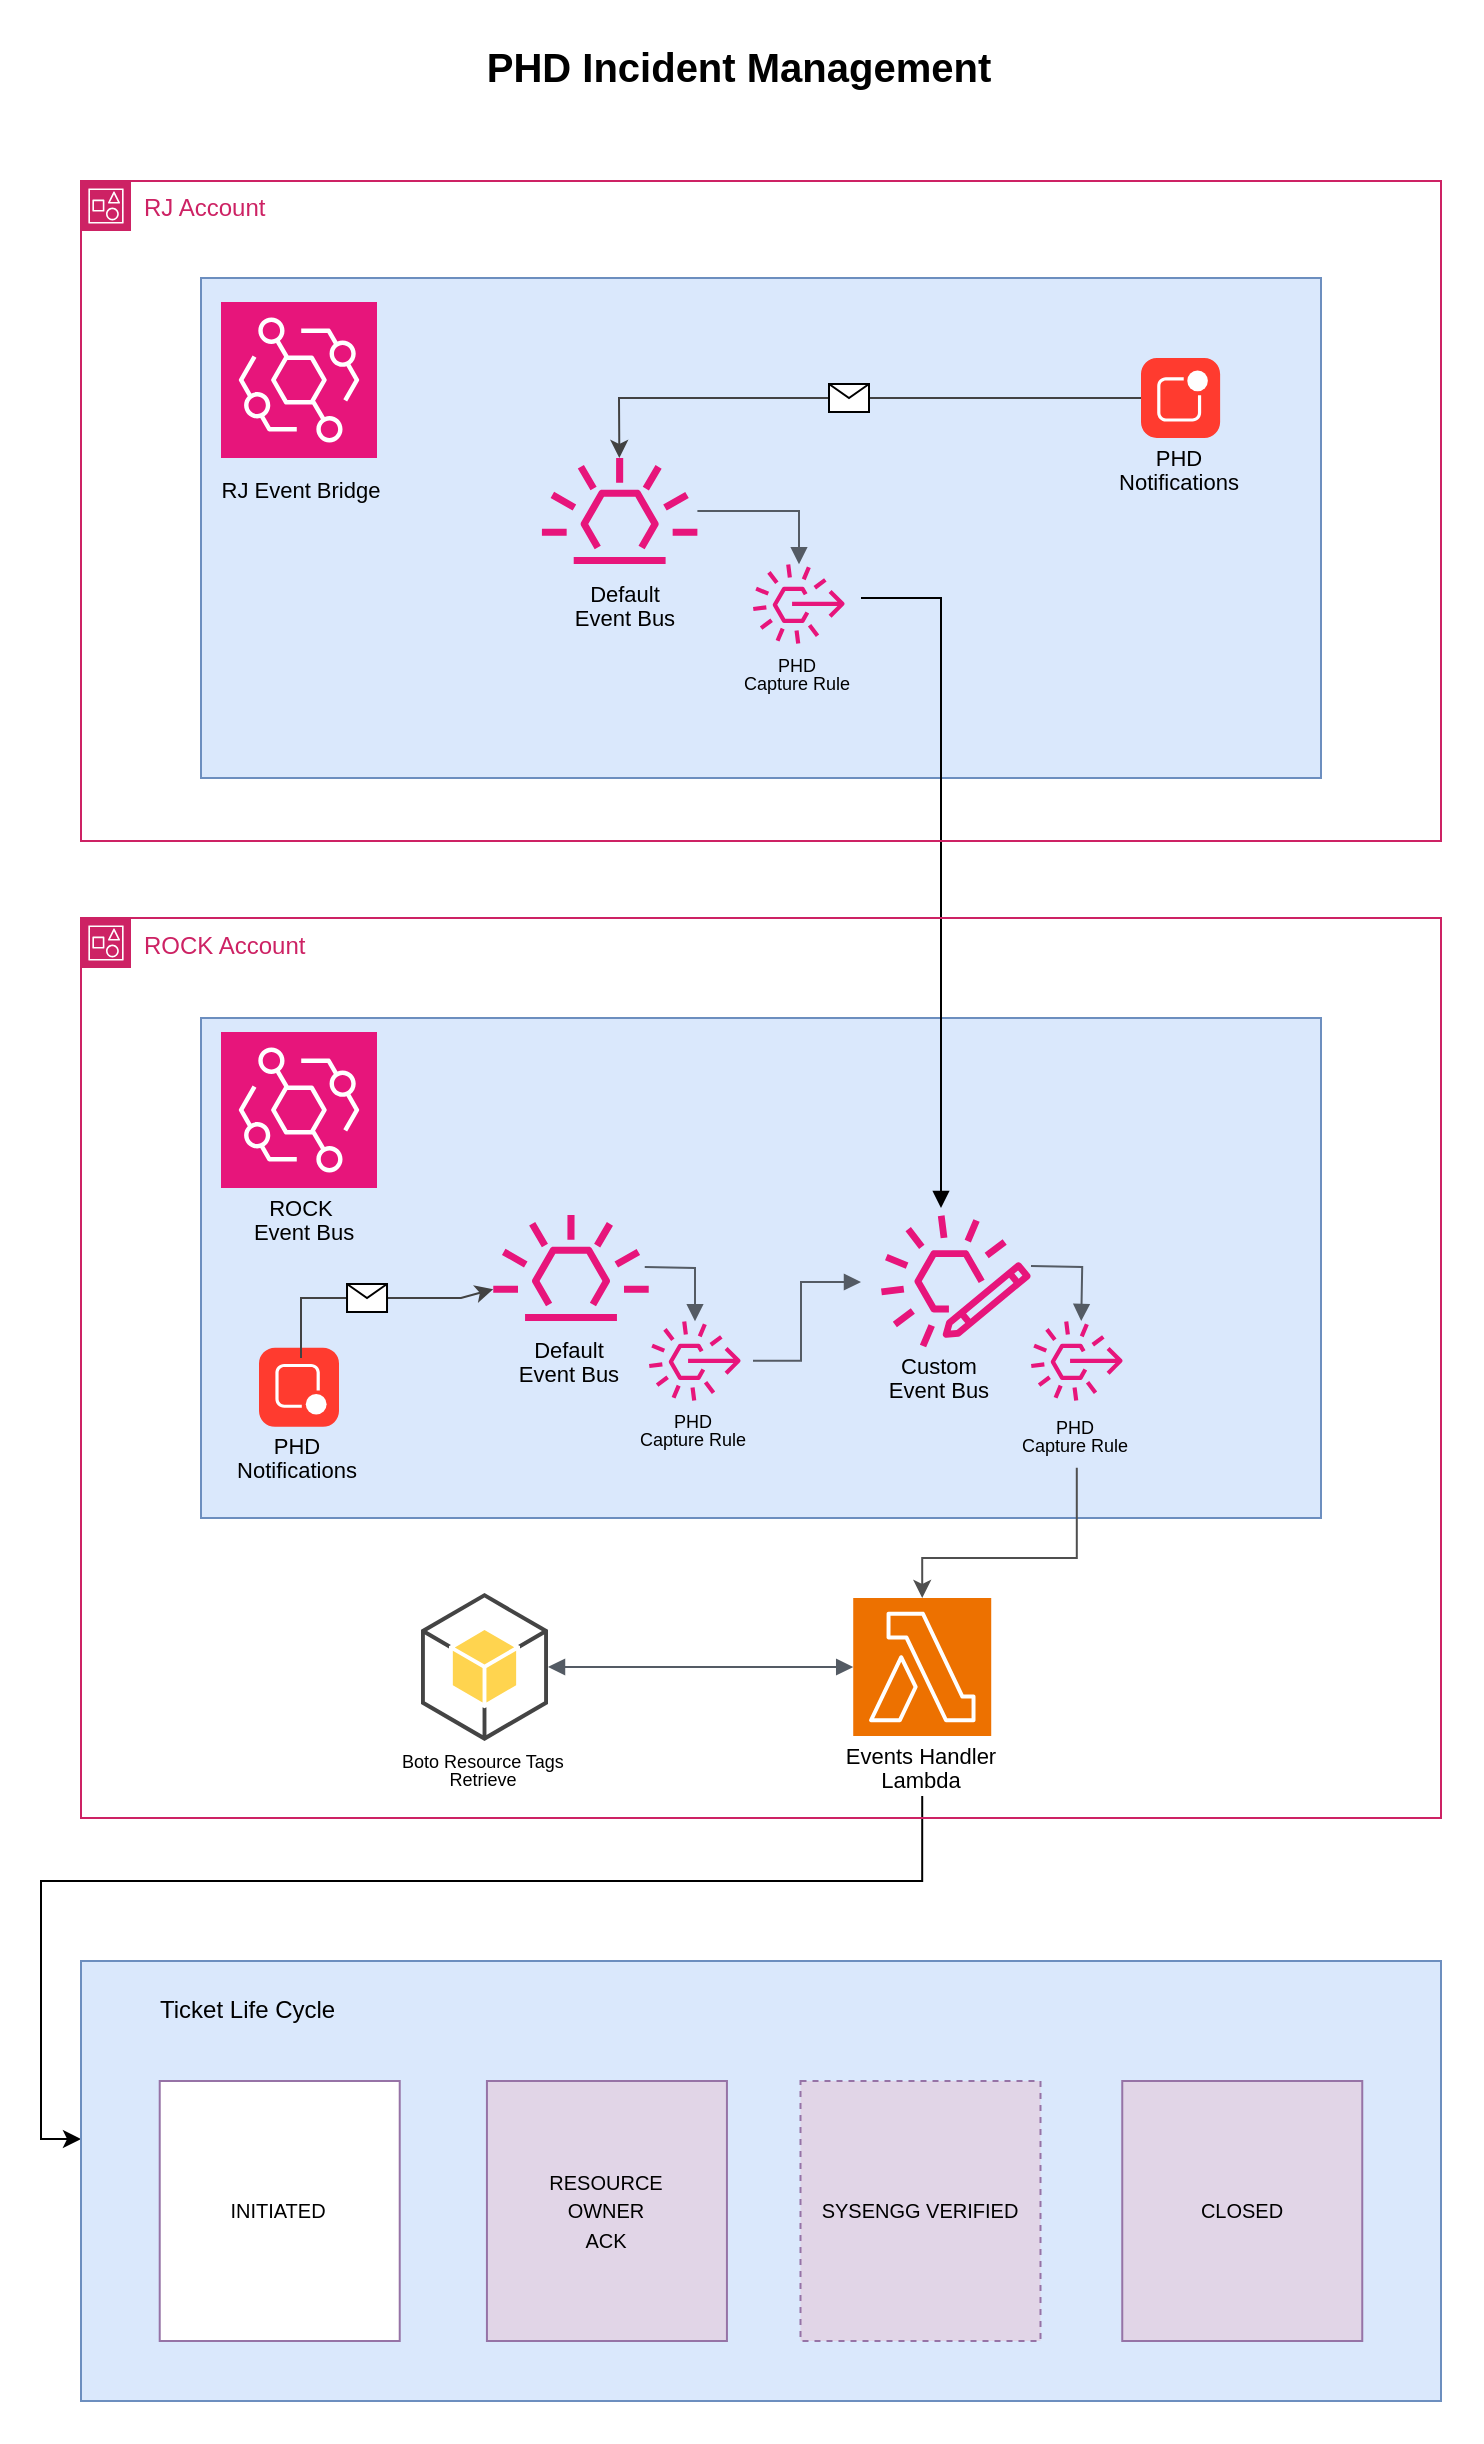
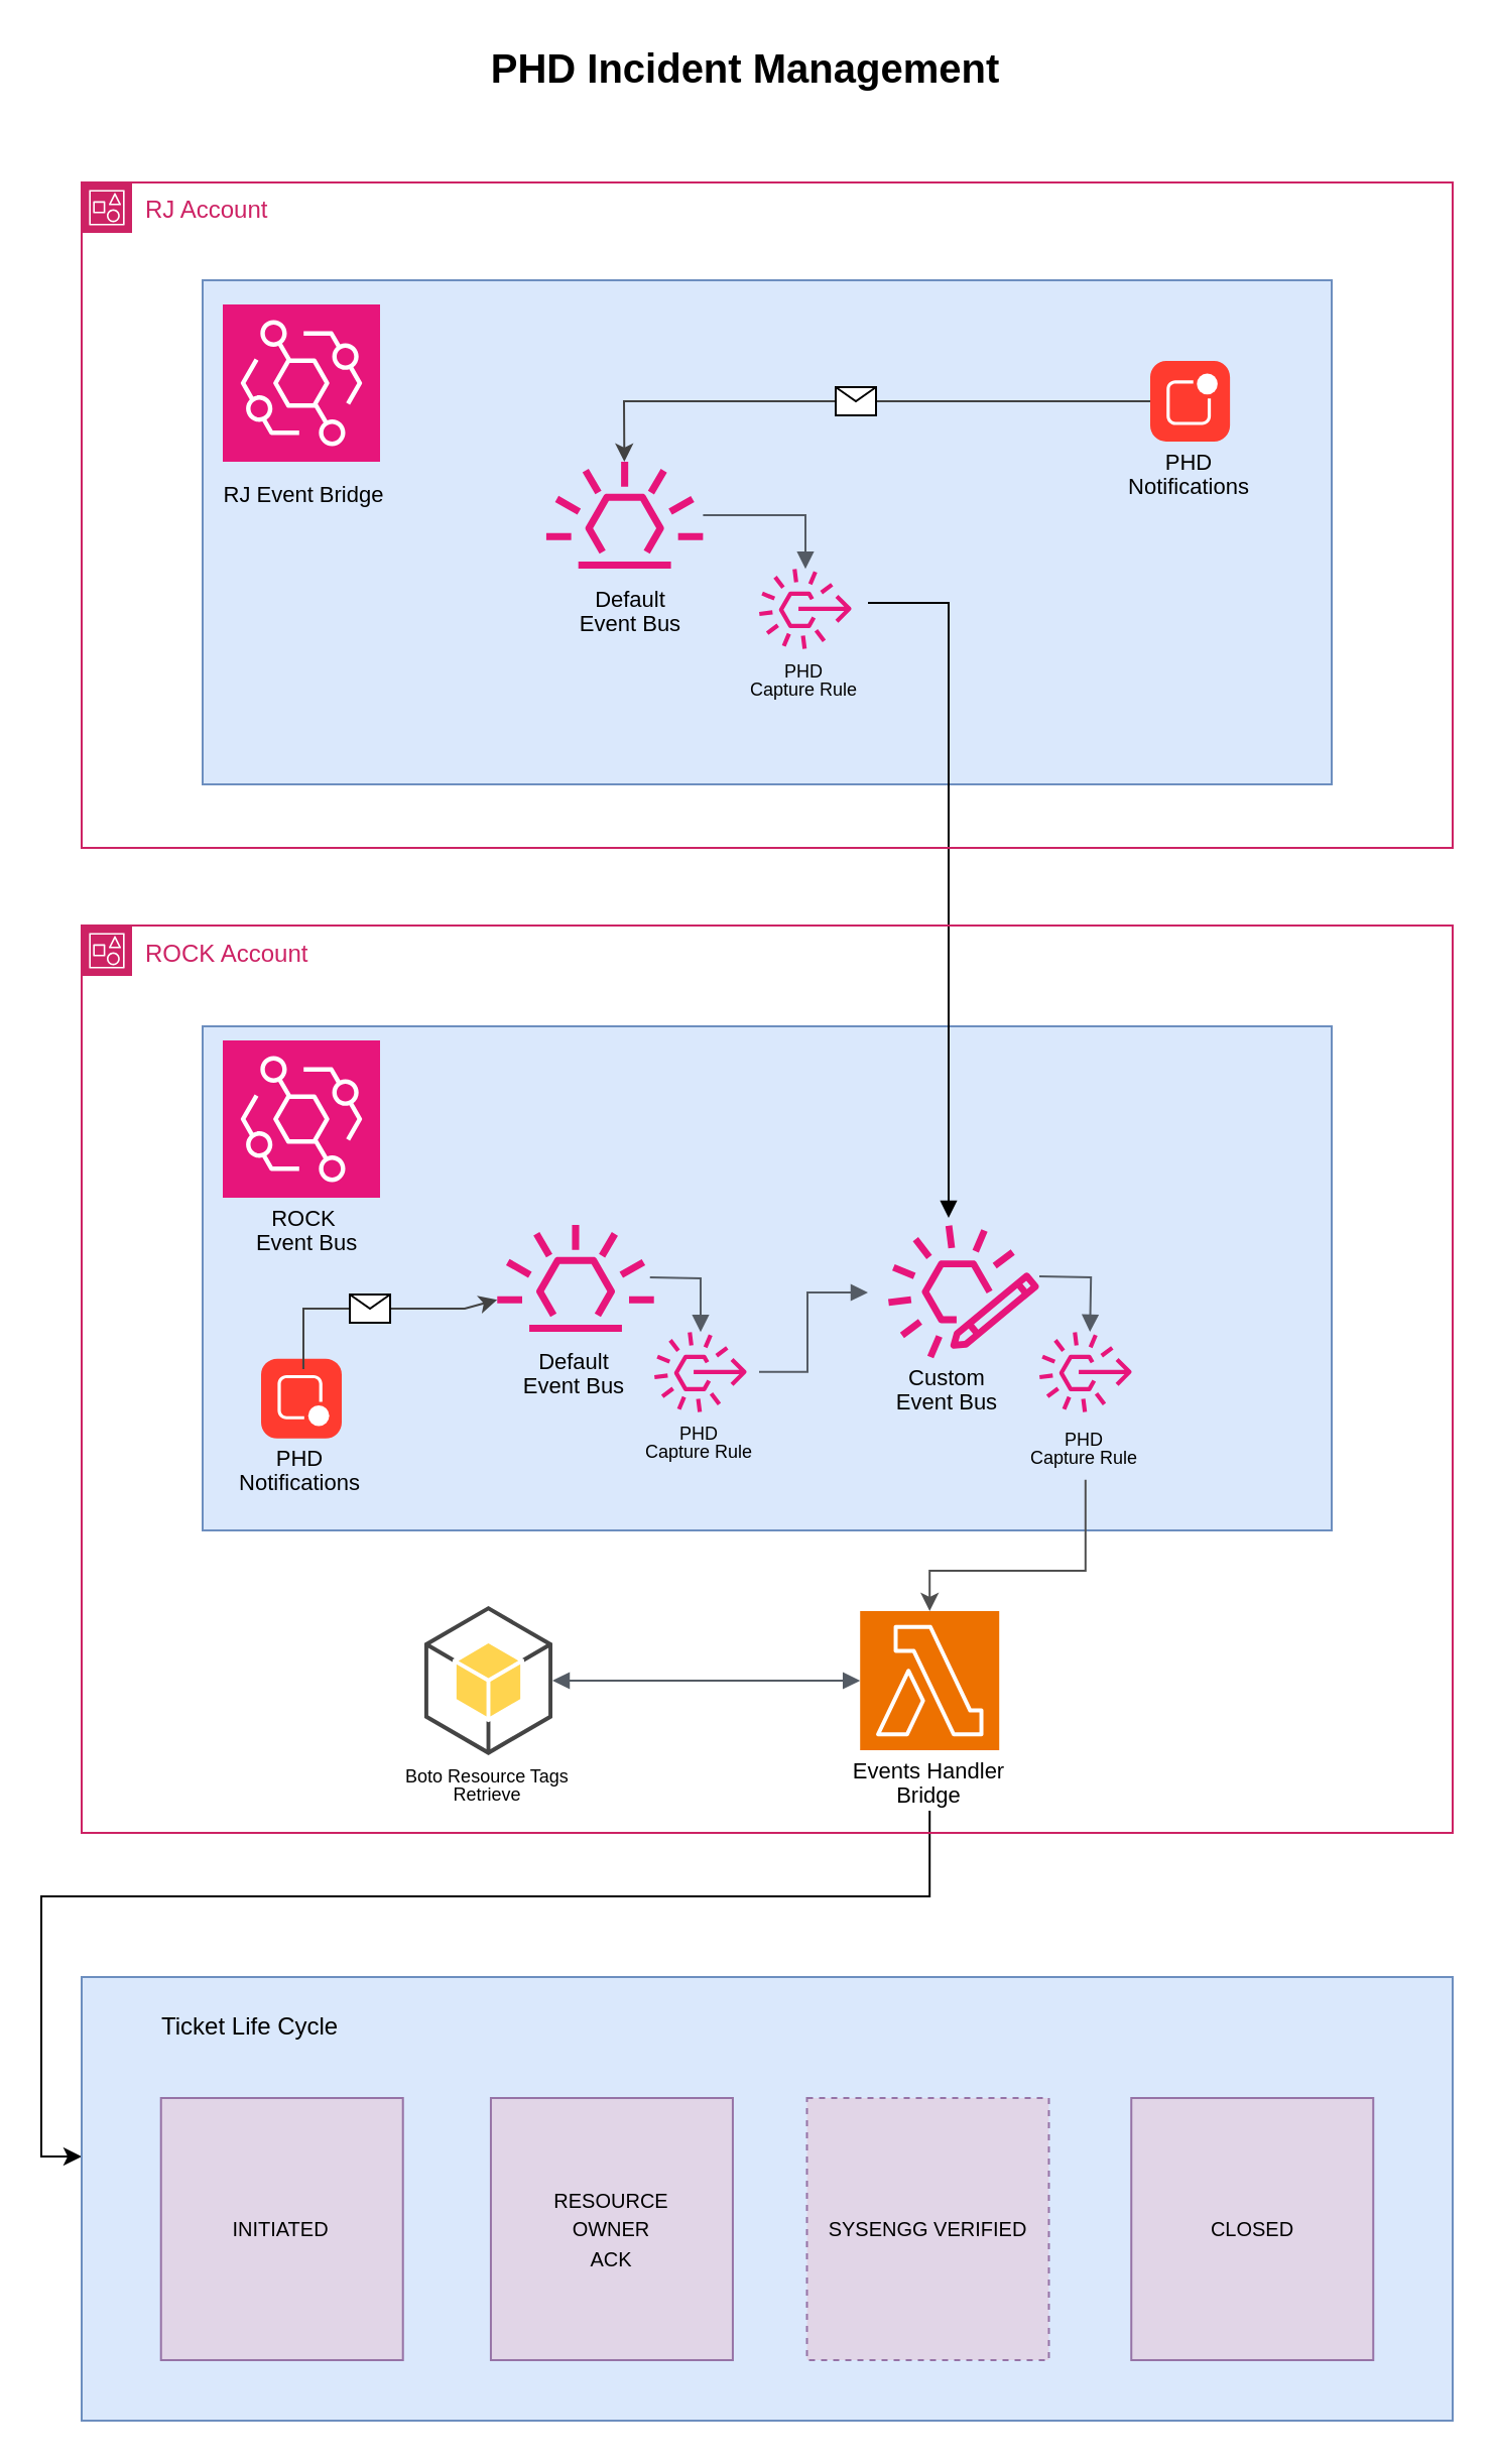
- <mxCell id="39" value="&lt;p style=&quot;line-height: 100%;&quot;&gt;&lt;span style=&quot;font-size: 11px;&quot;&gt;Events Handler Lambda&lt;/span&gt;&lt;/p&gt;" style="text;strokeColor=none;align=center;fillColor=none;html=1;verticalAlign=middle;whiteSpace=wrap;rounded=0;" vertex="1" parent="37"><mxGeometry x="370" y="409" width="101.22" height="30" as="geometry" /></mxCell>
+ <mxCell id="39" value="&lt;p style=&quot;line-height: 100%;&quot;&gt;&lt;span style=&quot;font-size: 11px;&quot;&gt;Events Handler Bridge&lt;/span&gt;&lt;/p&gt;" style="text;strokeColor=none;align=center;fillColor=none;html=1;verticalAlign=middle;whiteSpace=wrap;rounded=0;" vertex="1" parent="37"><mxGeometry x="370" y="409" width="101.22" height="30" as="geometry" /></mxCell>
- <mxCell id="44" value="&lt;font style=&quot;font-size: 10px;&quot;&gt;INITIATED&lt;/font&gt;" style="whiteSpace=wrap;html=1;fillColor=#ffffff;strokeColor=#9673a6;" vertex="1" parent="1"><mxGeometry x="79.36" y="1040" width="120" height="130" as="geometry" /></mxCell>
+ <mxCell id="44" value="&lt;font style=&quot;font-size: 10px;&quot;&gt;INITIATED&lt;/font&gt;" style="whiteSpace=wrap;html=1;fillColor=#e1d5e7;strokeColor=#9673a6;" vertex="1" parent="1"><mxGeometry x="79.36" y="1040" width="120" height="130" as="geometry" /></mxCell>
